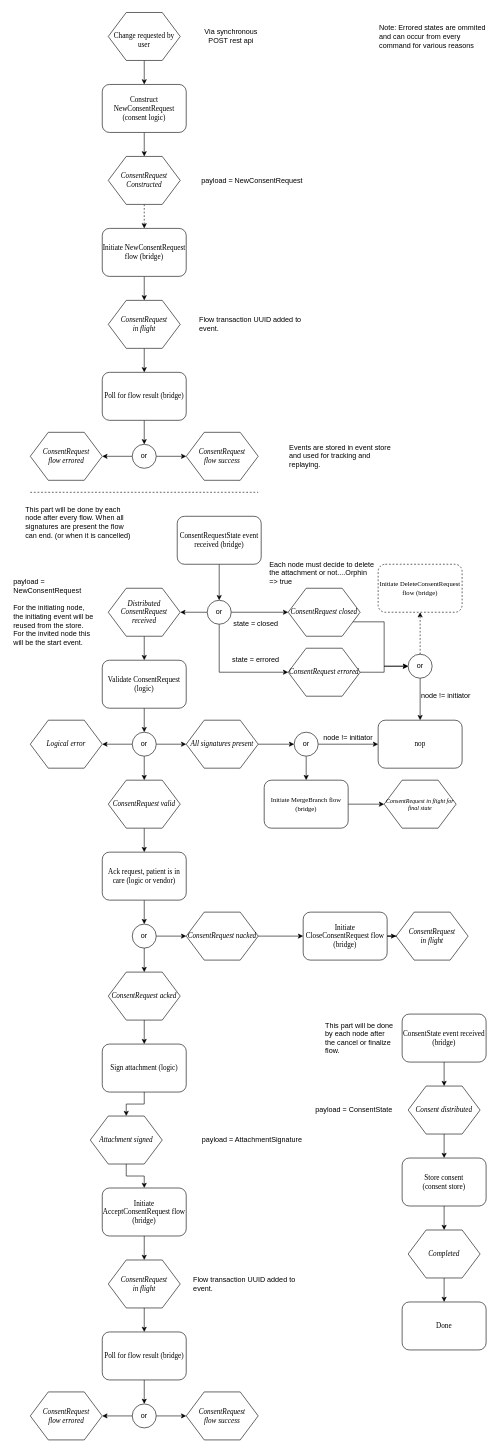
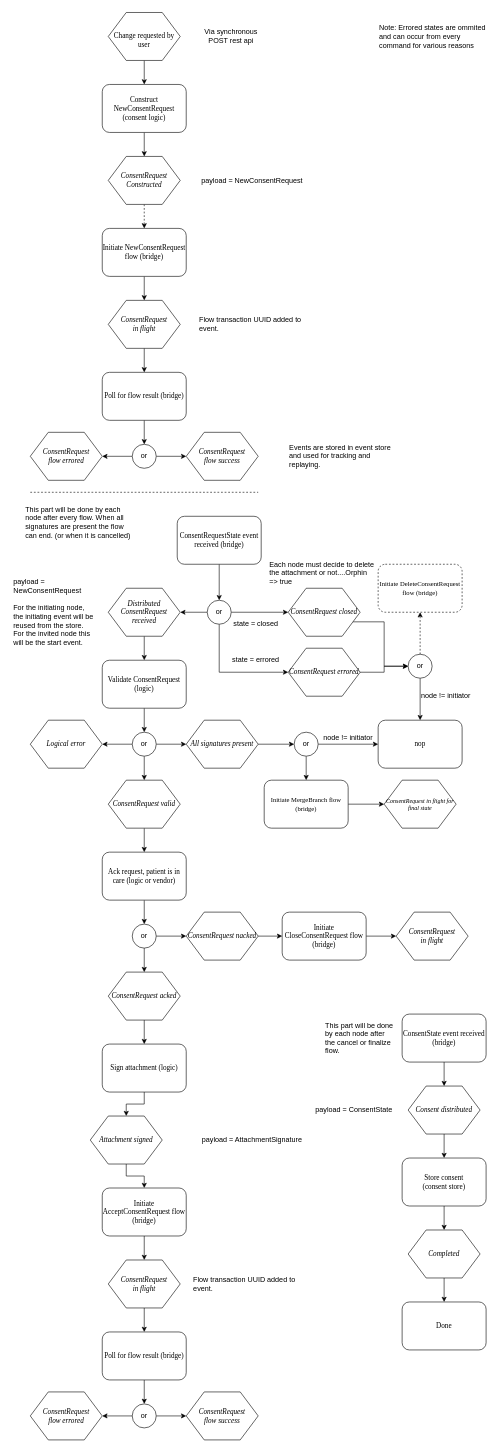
- <mxCell id="72" value="Initiate CloseConsentRequest flow (bridge)" style="rounded=1;whiteSpace=wrap;html=1;shadow=0;labelBackgroundColor=none;strokeColor=#000000;strokeWidth=1;fillColor=#ffffff;fontFamily=Verdana;fontSize=12;fontColor=#000000;align=center;" parent="1" vertex="1"><mxGeometry x="505" y="1520" width="140" height="80" as="geometry" /></mxCell>
+ <mxCell id="72" value="Initiate CloseConsentRequest flow (bridge)" style="rounded=1;whiteSpace=wrap;html=1;shadow=0;labelBackgroundColor=none;strokeColor=#000000;strokeWidth=1;fillColor=#ffffff;fontFamily=Verdana;fontSize=12;fontColor=#000000;align=center;" parent="1" vertex="1"><mxGeometry x="470" y="1520" width="140" height="80" as="geometry" /></mxCell>
